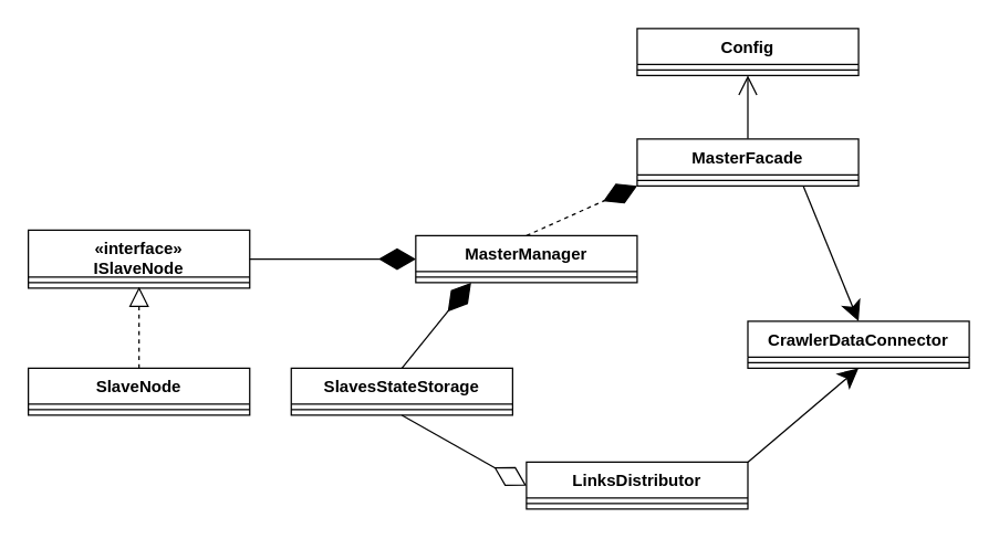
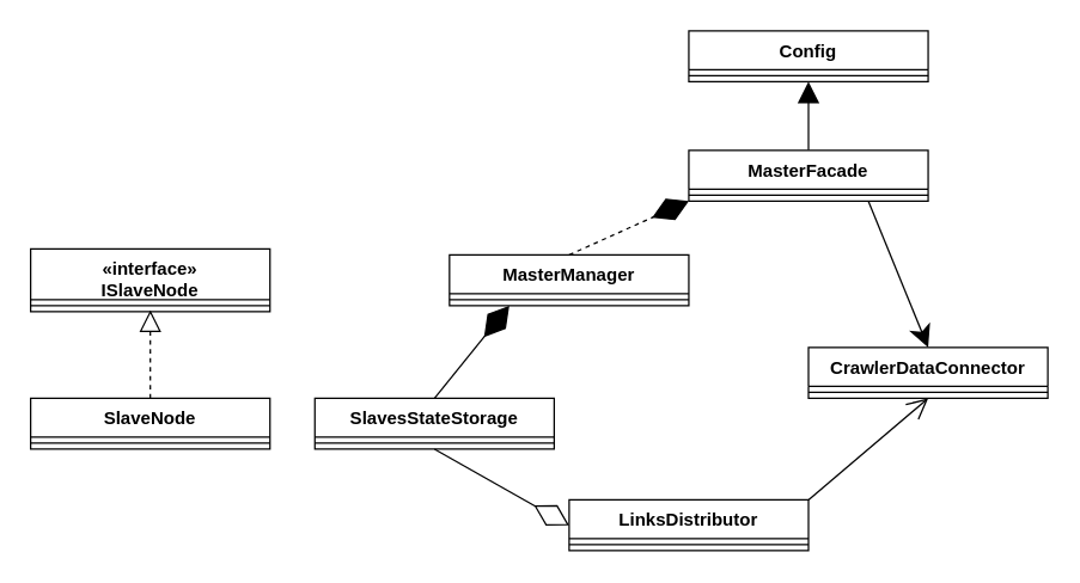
- <mxCell id="18" value="" style="endArrow=open;endFill=1;endSize=12;html=1;rounded=0;entryX=0.5;entryY=1;entryDx=0;entryDy=0;exitX=0.5;exitY=0;exitDx=0;exitDy=0;" edge="1" parent="1" source="23" target="4"><mxGeometry width="160" relative="1" as="geometry"><mxPoint x="100" y="680" as="sourcePoint" /><mxPoint x="260" y="680" as="targetPoint" /></mxGeometry></mxCell>
+ <mxCell id="18" value="" style="endArrow=block;endFill=1;endSize=12;html=1;rounded=0;entryX=0.5;entryY=1;entryDx=0;entryDy=0;exitX=0.5;exitY=0;exitDx=0;exitDy=0;" edge="1" parent="1" source="23" target="4"><mxGeometry width="160" relative="1" as="geometry"><mxPoint x="100" y="680" as="sourcePoint" /><mxPoint x="260" y="680" as="targetPoint" /></mxGeometry></mxCell>
- <mxCell id="17" value="" style="endArrow=diamondThin;endFill=1;endSize=24;html=1;rounded=0;entryX=0;entryY=0.5;entryDx=0;entryDy=0;exitX=1;exitY=0.5;exitDx=0;exitDy=0;" edge="1" parent="1" source="10" target="15"><mxGeometry width="160" relative="1" as="geometry"><mxPoint x="220" y="540" as="sourcePoint" /><mxPoint x="380" y="540" as="targetPoint" /></mxGeometry></mxCell>
- <mxCell id="21" value="" style="endArrow=classic;endFill=1;endSize=12;html=1;rounded=0;exitX=1;exitY=0;exitDx=0;exitDy=0;entryX=0.5;entryY=1;entryDx=0;entryDy=0;" edge="1" parent="1" source="12" target="8"><mxGeometry width="160" relative="1" as="geometry"><mxPoint x="440" y="610" as="sourcePoint" /><mxPoint x="600" y="610" as="targetPoint" /></mxGeometry></mxCell>
+ <mxCell id="21" value="" style="endArrow=open;endFill=1;endSize=12;html=1;rounded=0;exitX=1;exitY=0;exitDx=0;exitDy=0;entryX=0.5;entryY=1;entryDx=0;entryDy=0;" edge="1" parent="1" source="12" target="8"><mxGeometry width="160" relative="1" as="geometry"><mxPoint x="440" y="610" as="sourcePoint" /><mxPoint x="600" y="610" as="targetPoint" /></mxGeometry></mxCell>
